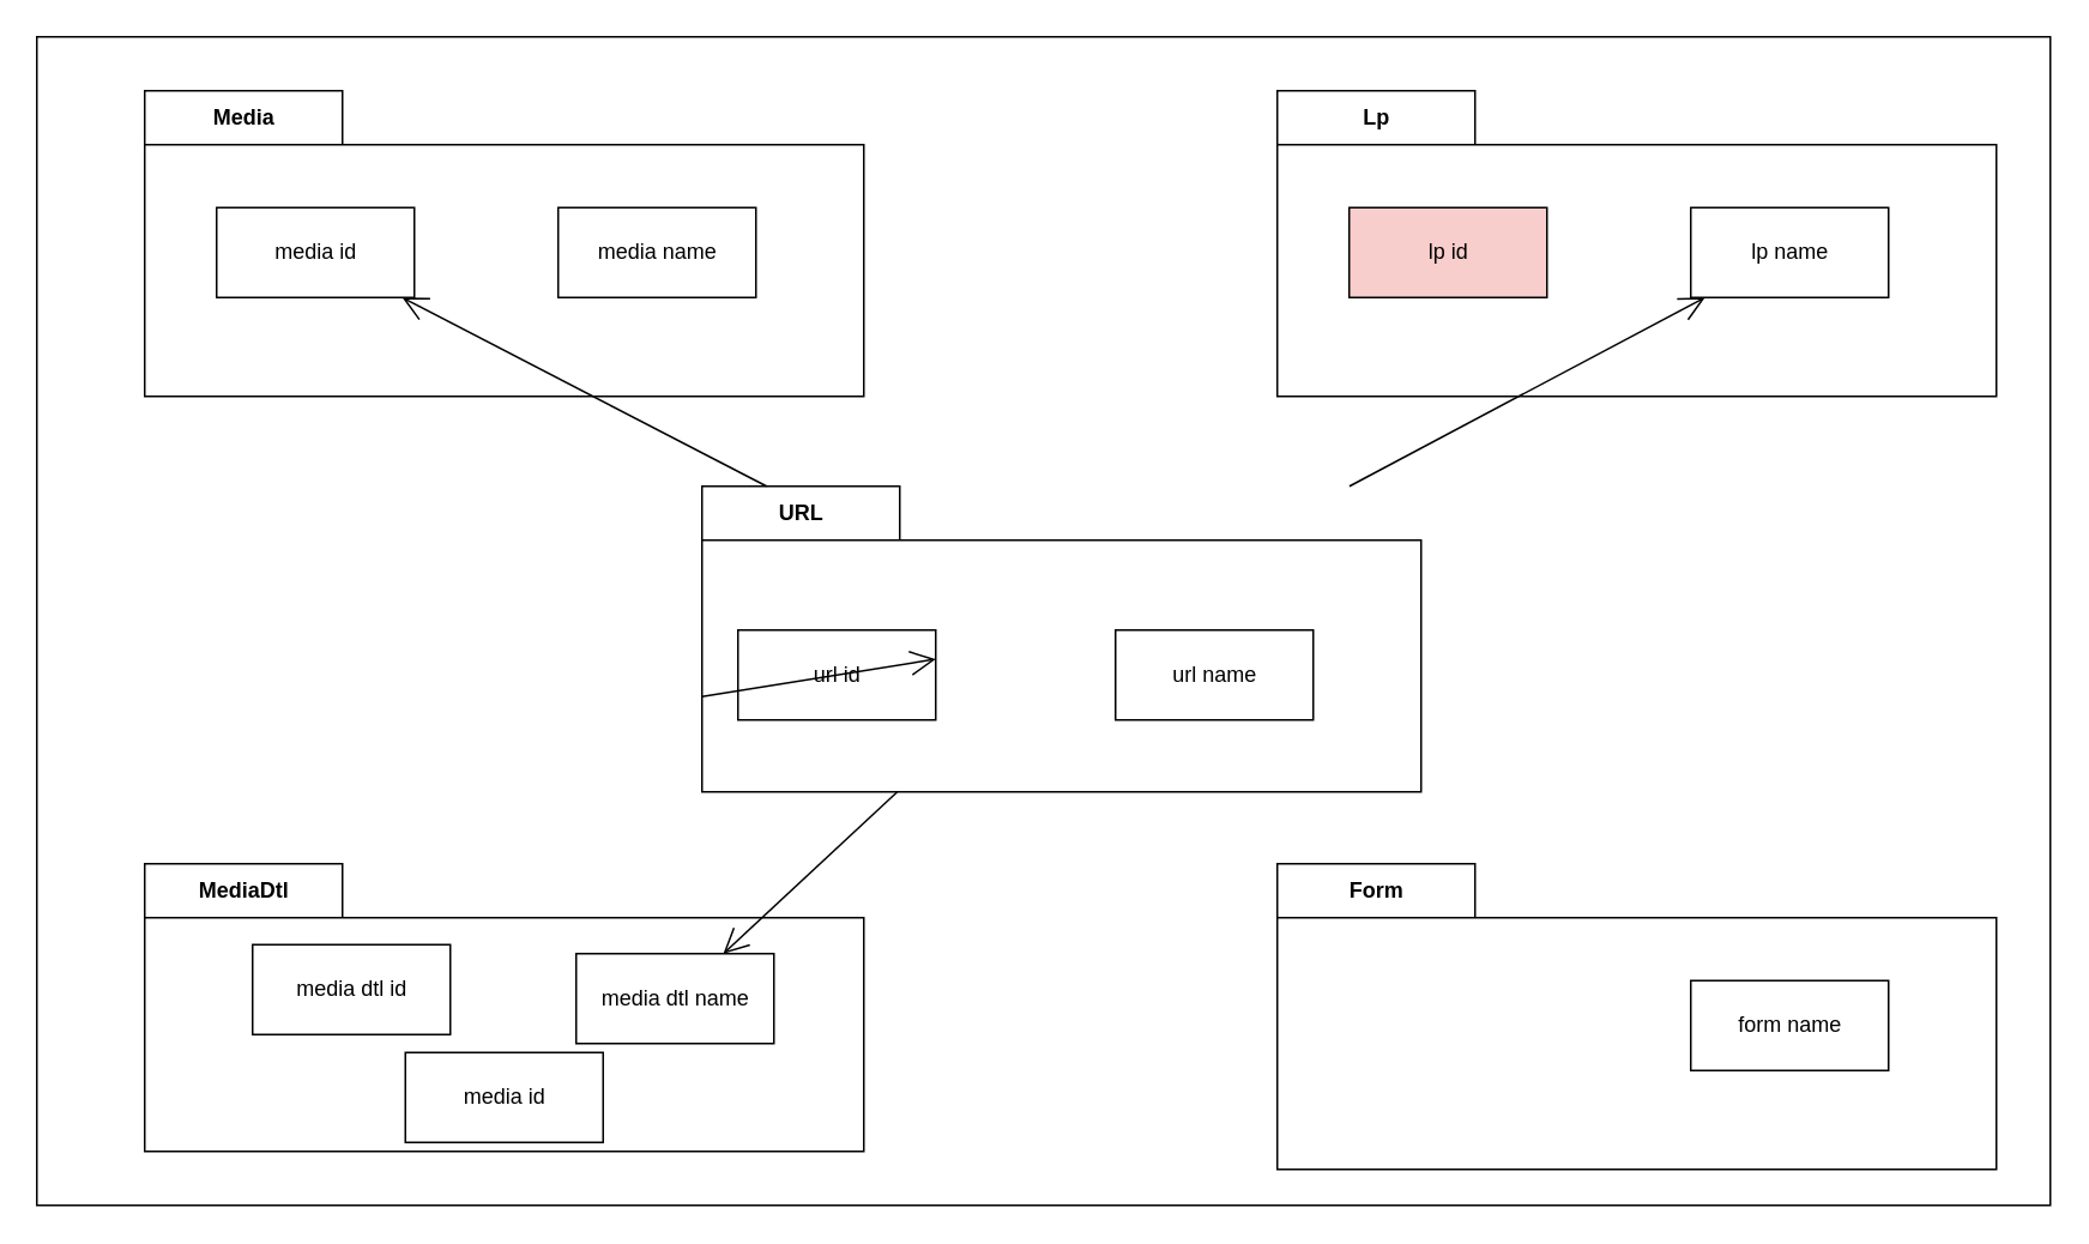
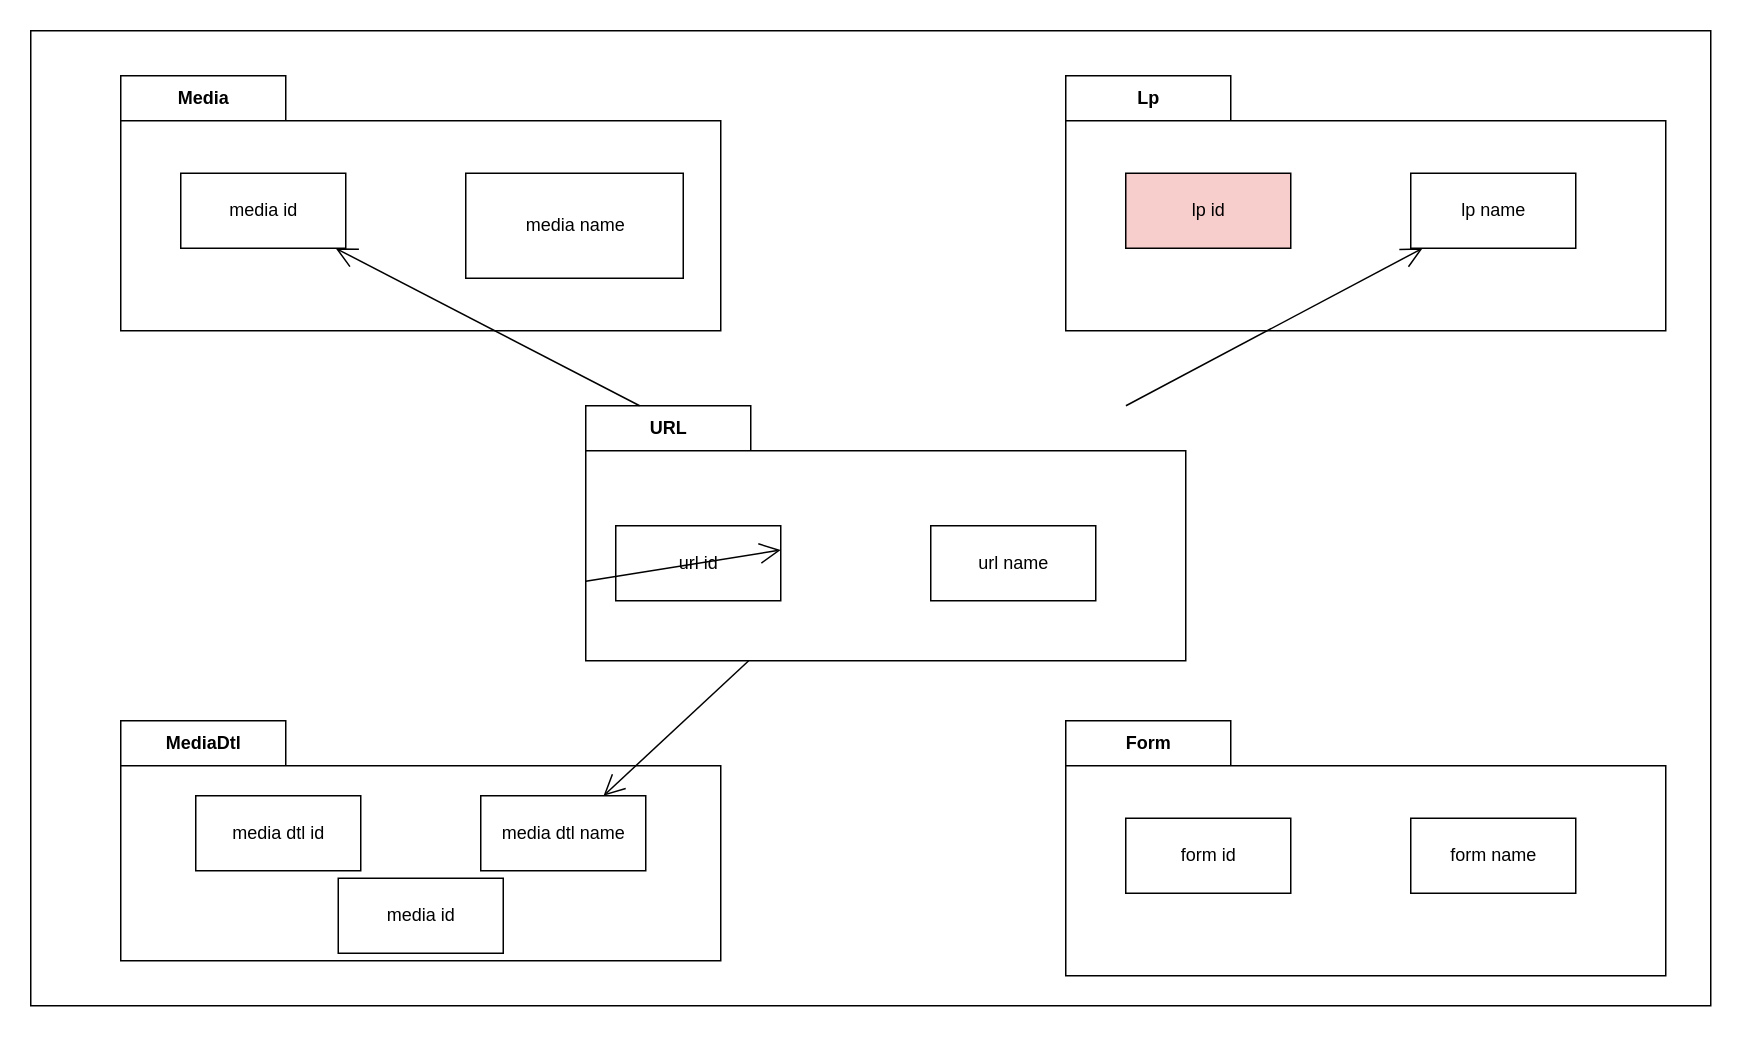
- <mxCell id="11" value="media name" style="html=1;" parent="8" vertex="1"><mxGeometry x="230" y="65" width="110" height="50" as="geometry" /></mxCell>
+ <mxCell id="11" value="media name" style="html=1;" parent="8" vertex="1"><mxGeometry x="230" y="65" width="145" height="70" as="geometry" /></mxCell>
- <mxCell id="5" value="media dtl id" style="html=1;" parent="3" vertex="1"><mxGeometry x="60" y="45" width="110" height="50" as="geometry" /></mxCell>
+ <mxCell id="5" value="media dtl id" style="html=1;" parent="3" vertex="1"><mxGeometry x="50" y="50" width="110" height="50" as="geometry" /></mxCell>
+ <mxCell id="18" value="form id" style="html=1;" parent="16" vertex="1"><mxGeometry x="40" y="65" width="110" height="50" as="geometry" /></mxCell>
